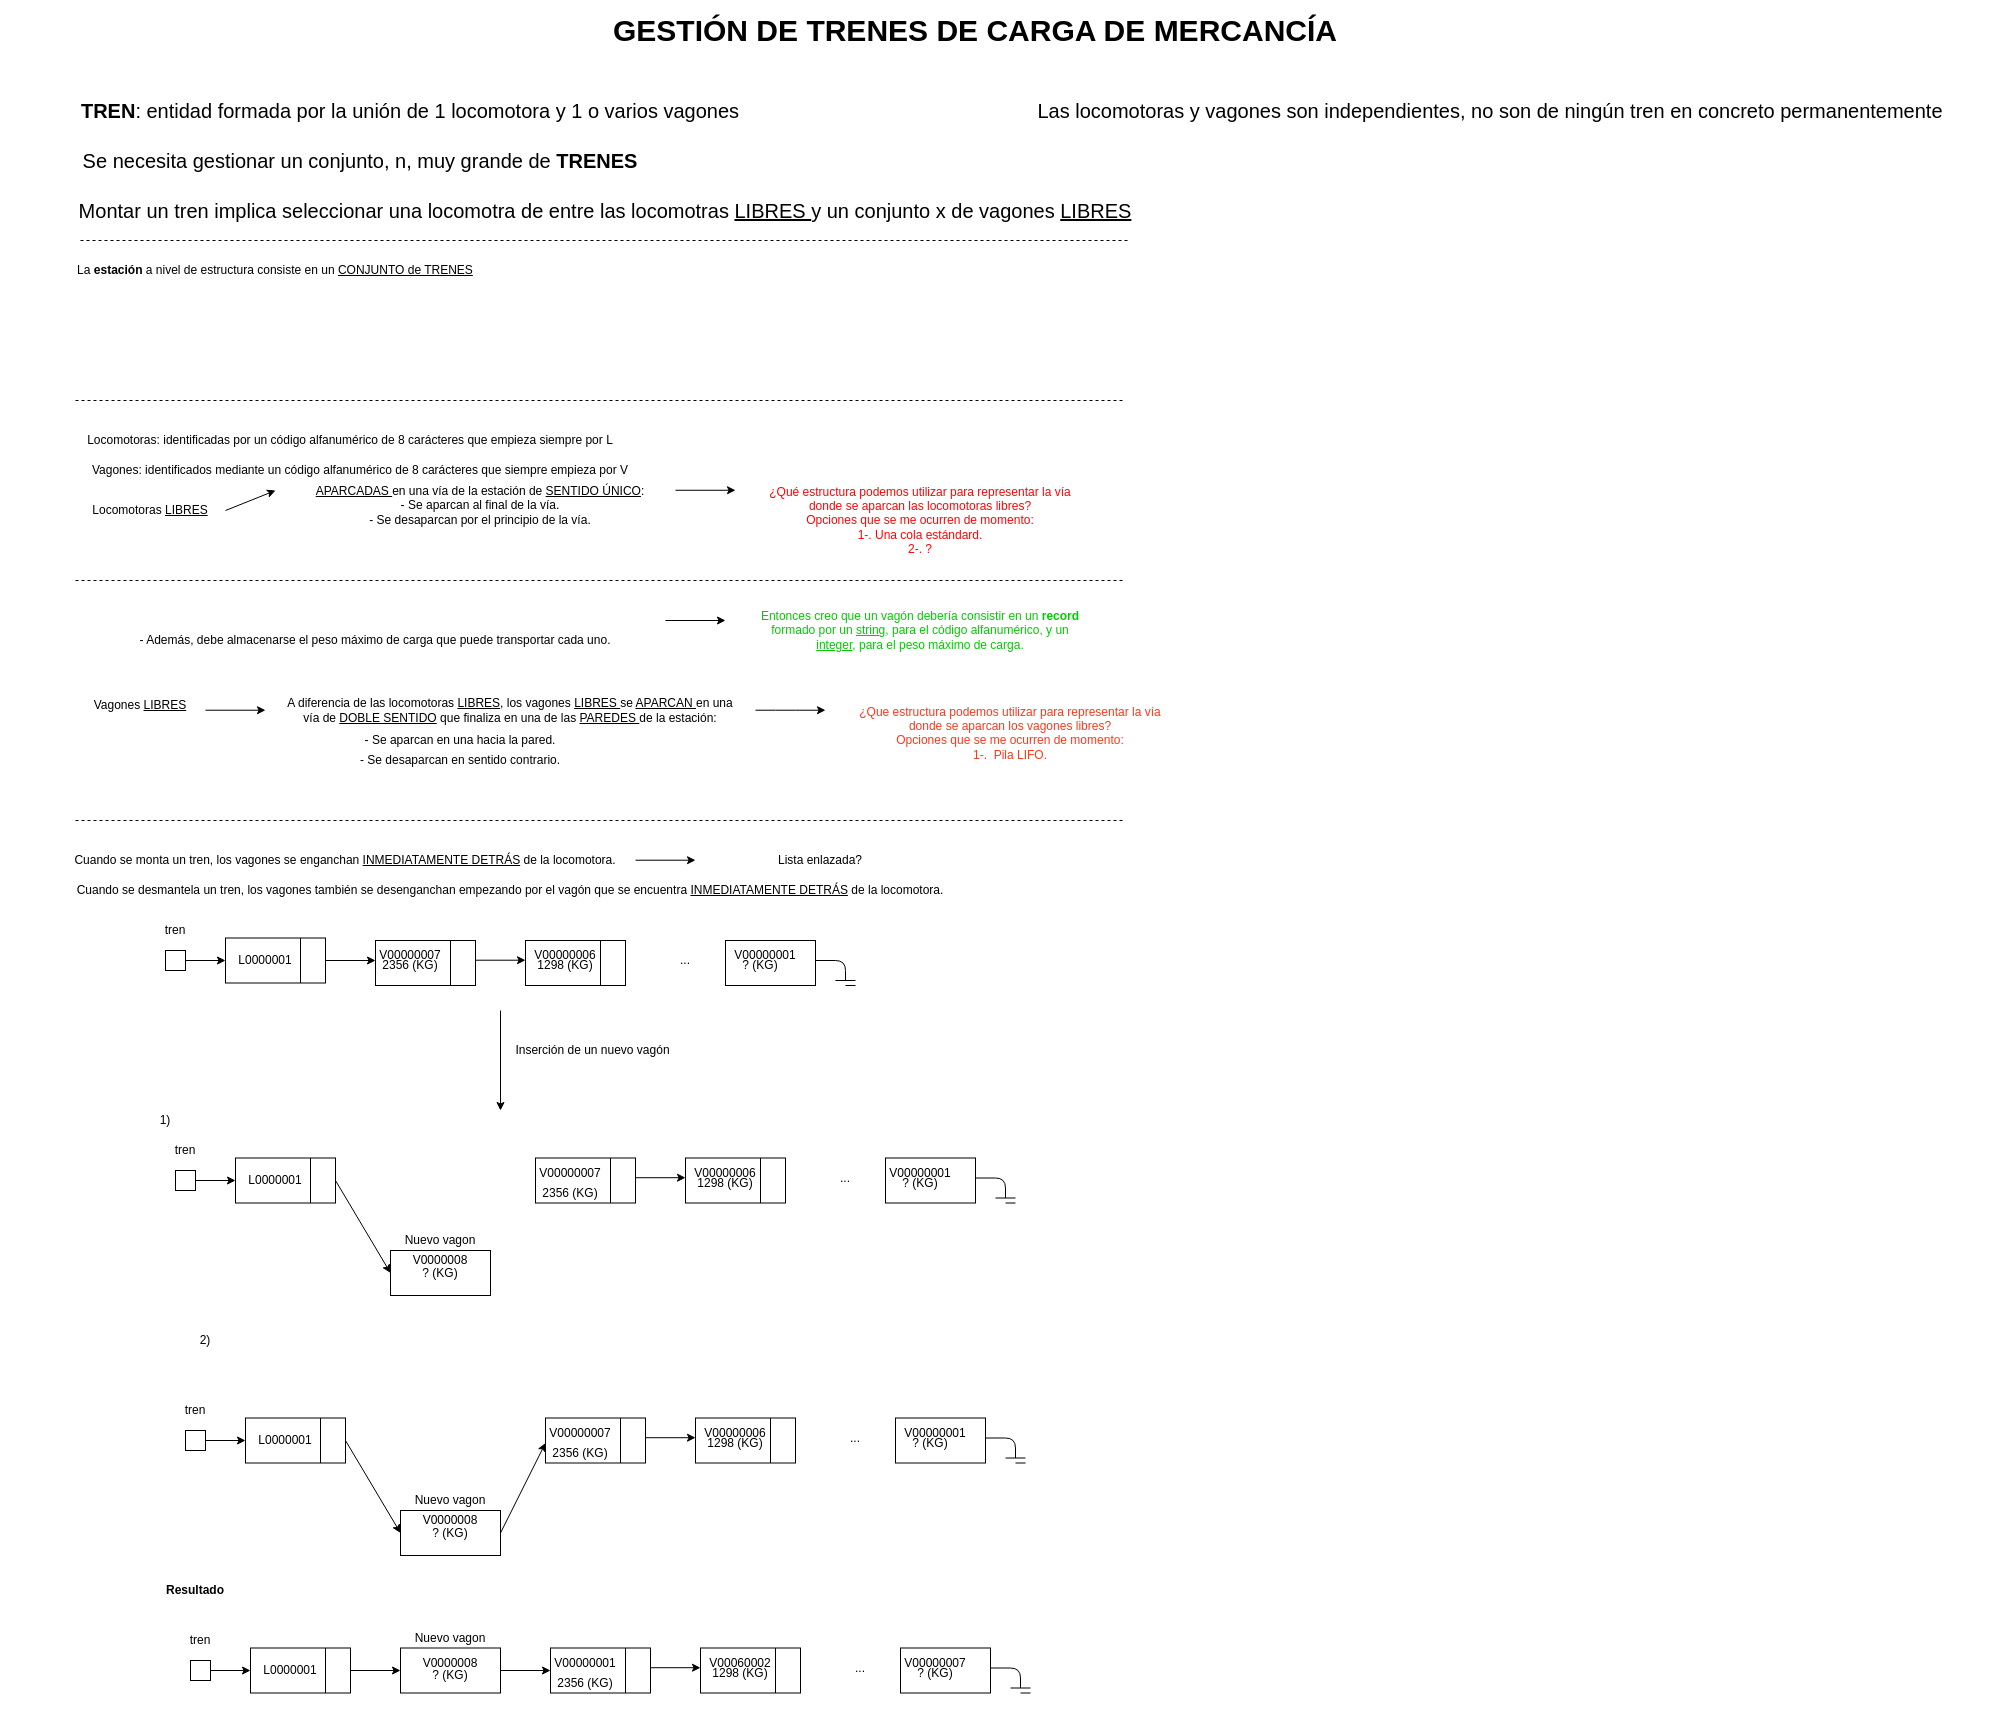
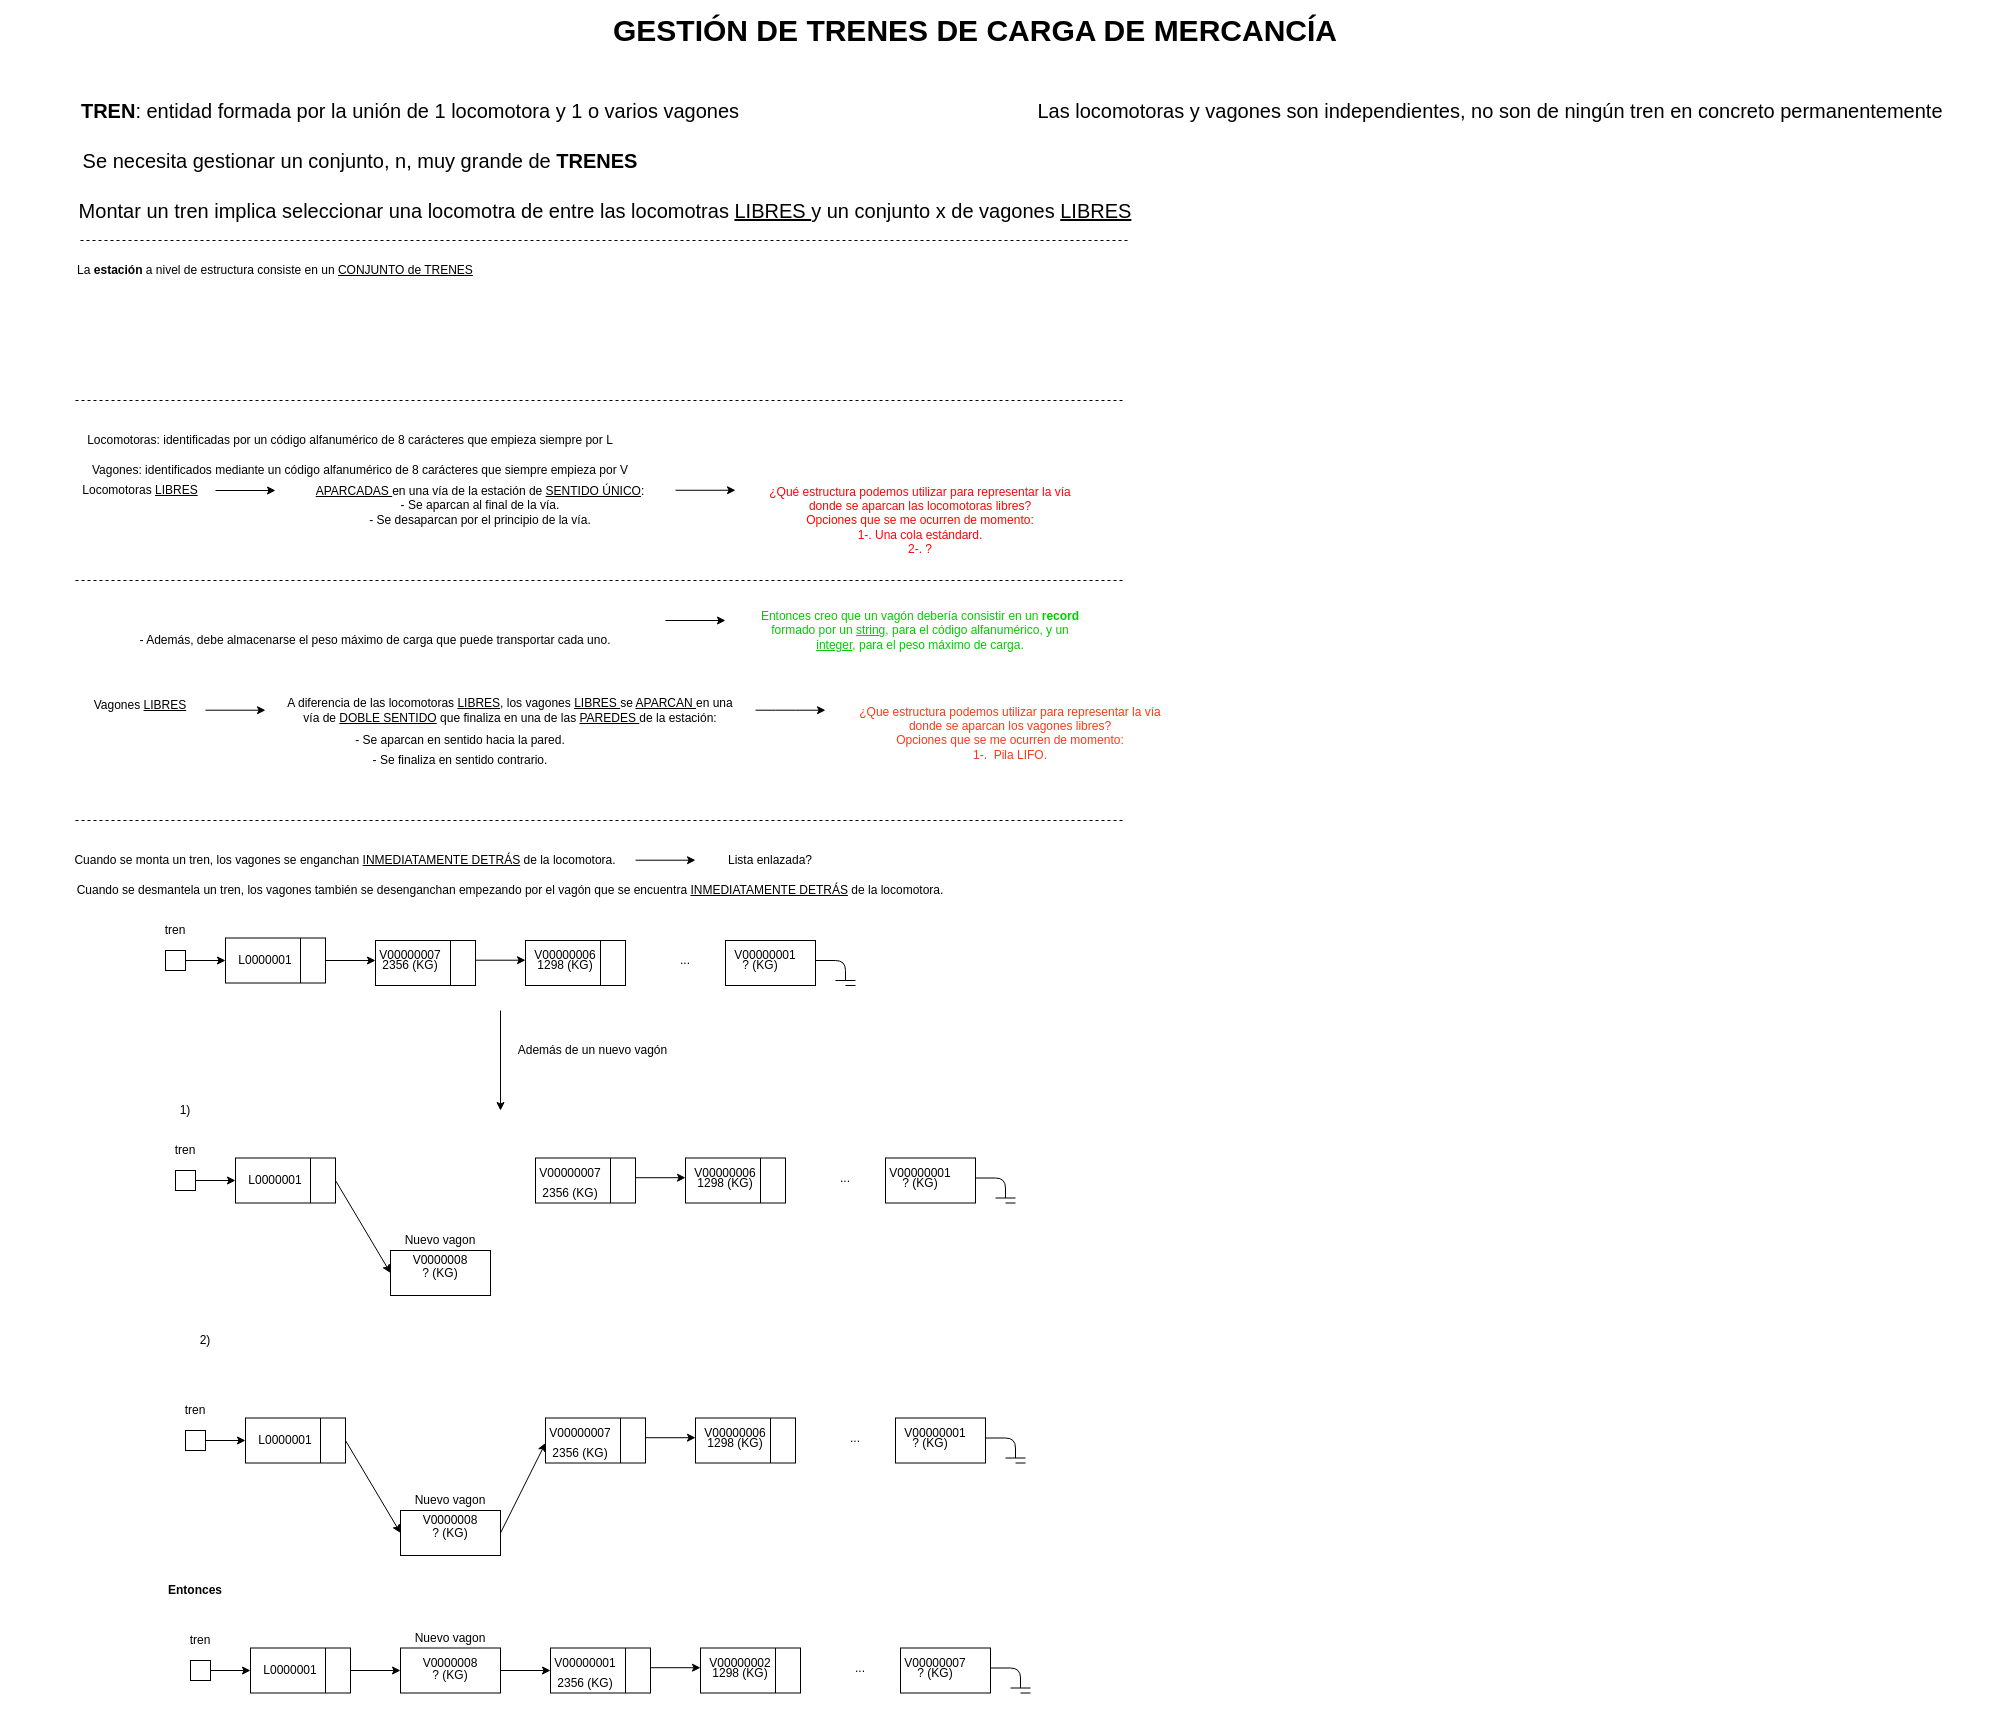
- <mxCell id="8" value="Locomotoras &lt;u&gt;LIBRES&lt;/u&gt;" style="text;html=1;strokeColor=none;fillColor=none;align=center;verticalAlign=middle;whiteSpace=wrap;rounded=0;" vertex="1" parent="1"><mxGeometry x="75" y="500" width="150" height="20" as="geometry" /></mxCell>
+ <mxCell id="8" value="Locomotoras &lt;u&gt;LIBRES&lt;/u&gt;" style="text;html=1;strokeColor=none;fillColor=none;align=center;verticalAlign=middle;whiteSpace=wrap;rounded=0;" vertex="1" parent="1"><mxGeometry x="65" y="480" width="150" height="20" as="geometry" /></mxCell>
- <mxCell id="22" value="- Se aparcan en una hacia la pared." style="text;html=1;strokeColor=none;fillColor=none;align=center;verticalAlign=middle;whiteSpace=wrap;rounded=0;" vertex="1" parent="1"><mxGeometry x="335" y="730" width="250" height="20" as="geometry" /></mxCell>
+ <mxCell id="22" value="- Se aparcan en sentido hacia la pared." style="text;html=1;strokeColor=none;fillColor=none;align=center;verticalAlign=middle;whiteSpace=wrap;rounded=0;" vertex="1" parent="1"><mxGeometry x="335" y="730" width="250" height="20" as="geometry" /></mxCell>
- <mxCell id="23" value="- Se desaparcan en sentido contrario." style="text;html=1;strokeColor=none;fillColor=none;align=center;verticalAlign=middle;whiteSpace=wrap;rounded=0;" vertex="1" parent="1"><mxGeometry x="355" y="750" width="210" height="20" as="geometry" /></mxCell>
+ <mxCell id="23" value="- Se finaliza en sentido contrario." style="text;html=1;strokeColor=none;fillColor=none;align=center;verticalAlign=middle;whiteSpace=wrap;rounded=0;" vertex="1" parent="1"><mxGeometry x="355" y="750" width="210" height="20" as="geometry" /></mxCell>
- <mxCell id="30" value="Lista enlazada?" style="text;html=1;strokeColor=none;fillColor=none;align=center;verticalAlign=middle;whiteSpace=wrap;rounded=0;" vertex="1" parent="1"><mxGeometry x="765" y="850" width="110" height="20" as="geometry" /></mxCell>
+ <mxCell id="30" value="Lista enlazada?" style="text;html=1;strokeColor=none;fillColor=none;align=center;verticalAlign=middle;whiteSpace=wrap;rounded=0;" vertex="1" parent="1"><mxGeometry x="715" y="850" width="110" height="20" as="geometry" /></mxCell>
- <mxCell id="57" value="Inserción de un nuevo vagón" style="text;html=1;strokeColor=none;fillColor=none;align=center;verticalAlign=middle;whiteSpace=wrap;rounded=0;" vertex="1" parent="1"><mxGeometry x="505" y="1030" width="175" height="40" as="geometry" /></mxCell>
+ <mxCell id="57" value="Además de un nuevo vagón" style="text;html=1;strokeColor=none;fillColor=none;align=center;verticalAlign=middle;whiteSpace=wrap;rounded=0;" vertex="1" parent="1"><mxGeometry x="505" y="1030" width="175" height="40" as="geometry" /></mxCell>
- <mxCell id="84" value="1)" style="text;html=1;strokeColor=none;fillColor=none;align=center;verticalAlign=middle;whiteSpace=wrap;rounded=0;" vertex="1" parent="1"><mxGeometry x="145" y="1110" width="40" height="20" as="geometry" /></mxCell>
+ <mxCell id="84" value="1)" style="text;html=1;strokeColor=none;fillColor=none;align=center;verticalAlign=middle;whiteSpace=wrap;rounded=0;" vertex="1" parent="1"><mxGeometry x="165" y="1100" width="40" height="20" as="geometry" /></mxCell>
- <mxCell id="115" value="&lt;b&gt;Resultado&lt;/b&gt;" style="text;html=1;strokeColor=none;fillColor=none;align=center;verticalAlign=middle;whiteSpace=wrap;rounded=0;" vertex="1" parent="1"><mxGeometry x="175" y="1580" width="40" height="20" as="geometry" /></mxCell>
+ <mxCell id="115" value="&lt;b&gt;Entonces&lt;/b&gt;" style="text;html=1;strokeColor=none;fillColor=none;align=center;verticalAlign=middle;whiteSpace=wrap;rounded=0;" vertex="1" parent="1"><mxGeometry x="175" y="1580" width="40" height="20" as="geometry" /></mxCell>
- <mxCell id="134" value="V00060002" style="text;html=1;strokeColor=none;fillColor=none;align=center;verticalAlign=middle;whiteSpace=wrap;rounded=0;" vertex="1" parent="1"><mxGeometry x="720" y="1652.5" width="40" height="20" as="geometry" /></mxCell>
+ <mxCell id="134" value="V00000002" style="text;html=1;strokeColor=none;fillColor=none;align=center;verticalAlign=middle;whiteSpace=wrap;rounded=0;" vertex="1" parent="1"><mxGeometry x="720" y="1652.5" width="40" height="20" as="geometry" /></mxCell>
